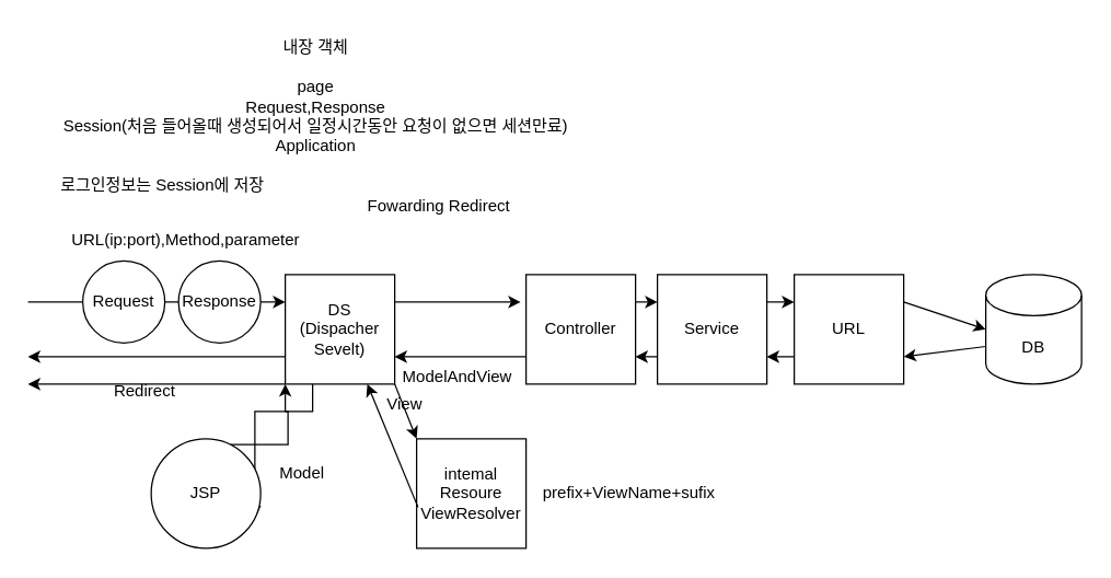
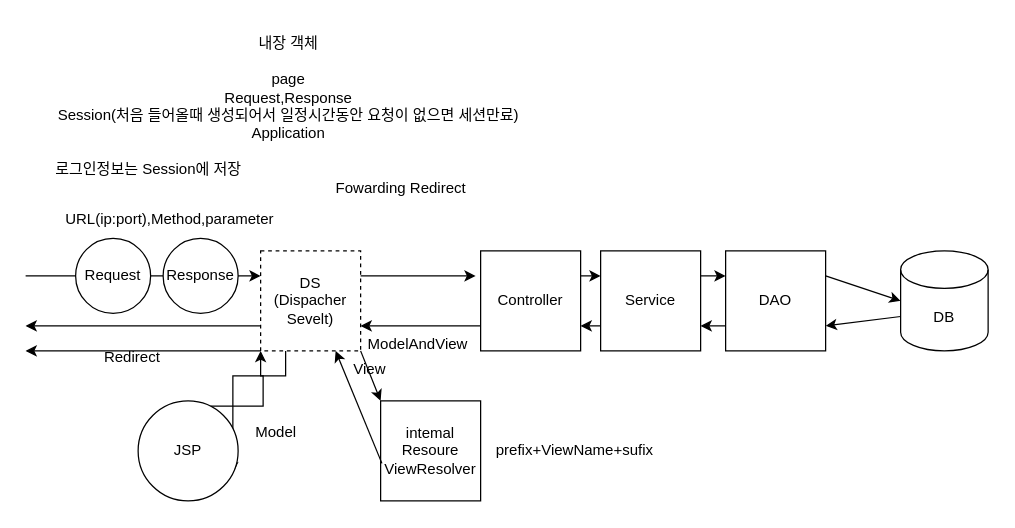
- <mxCell id="8" value="DS&lt;br&gt;(Dispacher&lt;br&gt;Sevelt)" style="whiteSpace=wrap;html=1;aspect=fixed;" parent="1" vertex="1"><mxGeometry x="208" y="200" width="80" height="80" as="geometry" /></mxCell>
+ <mxCell id="8" value="DS&lt;br&gt;(Dispacher&lt;br&gt;Sevelt)" style="whiteSpace=wrap;html=1;aspect=fixed;dashed=1;" parent="1" vertex="1"><mxGeometry x="208" y="200" width="80" height="80" as="geometry" /></mxCell>
- <mxCell id="3" value="URL" style="whiteSpace=wrap;html=1;aspect=fixed;" parent="1" vertex="1"><mxGeometry x="580" y="200" width="80" height="80" as="geometry" /></mxCell>
+ <mxCell id="3" value="DAO" style="whiteSpace=wrap;html=1;aspect=fixed;" parent="1" vertex="1"><mxGeometry x="580" y="200" width="80" height="80" as="geometry" /></mxCell>
